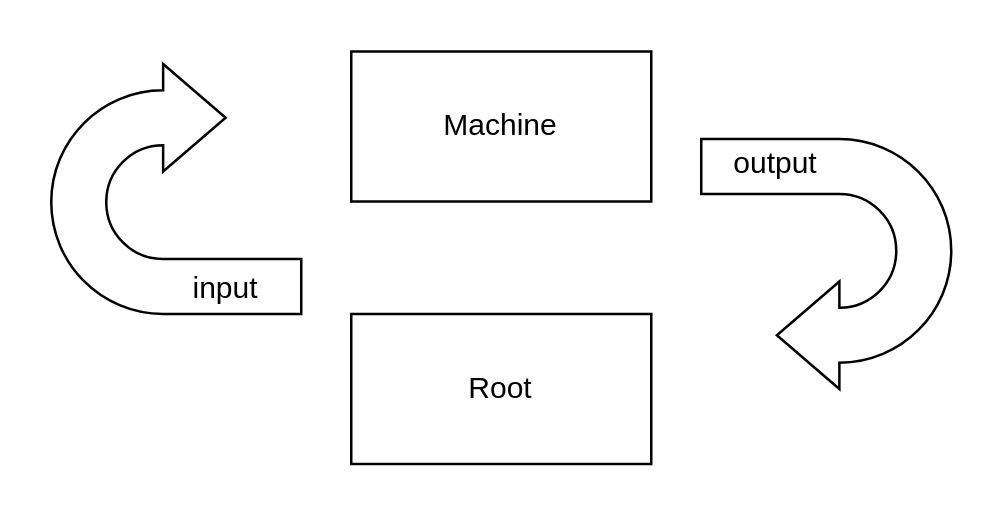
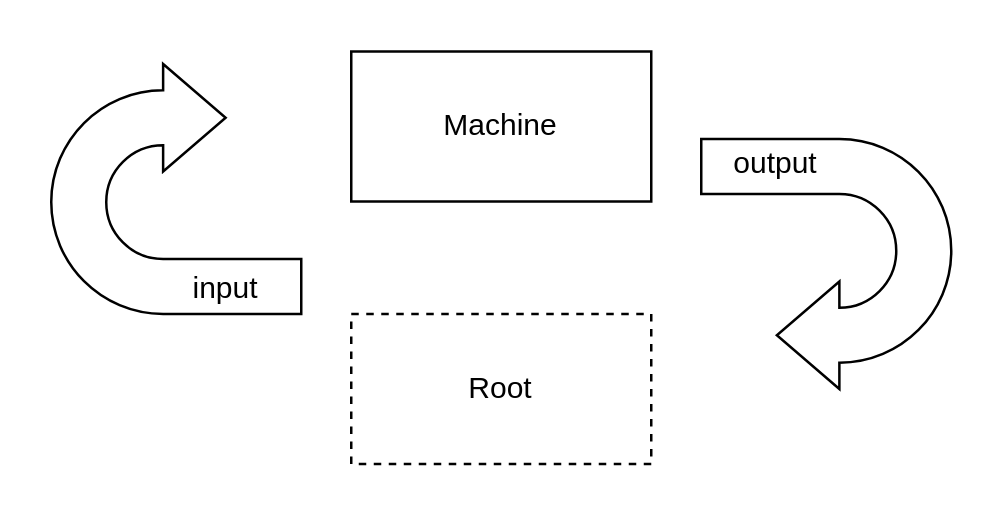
- <mxCell id="3" value="Root" style="rounded=0;whiteSpace=wrap;html=1;" vertex="1" parent="1"><mxGeometry x="140" y="125" width="120" height="60" as="geometry" /></mxCell>
+ <mxCell id="3" value="Root" style="rounded=0;whiteSpace=wrap;html=1;dashed=1;" vertex="1" parent="1"><mxGeometry x="140" y="125" width="120" height="60" as="geometry" /></mxCell>
